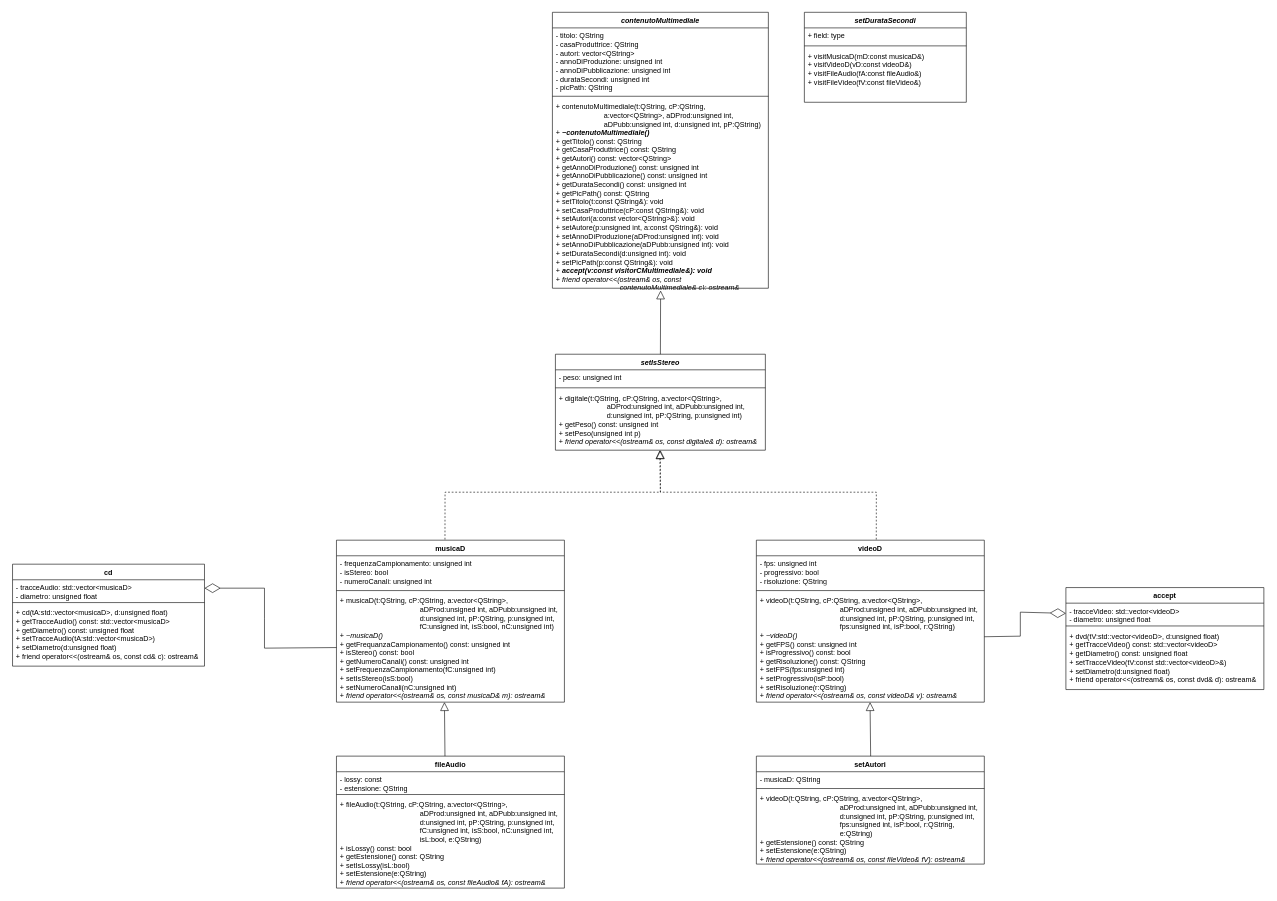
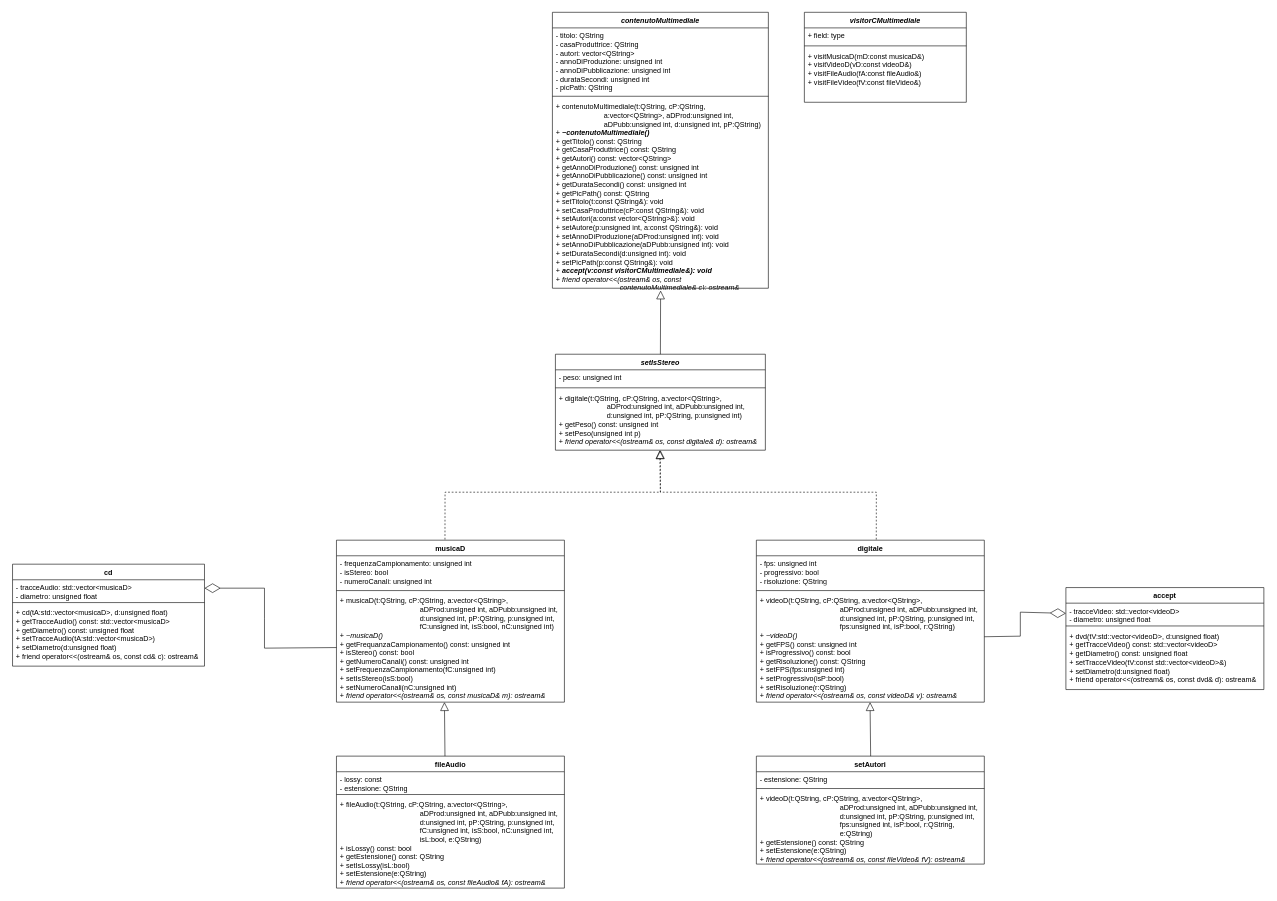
- <mxCell id="42" value="&lt;i&gt;setDurataSecondi&lt;/i&gt;" style="swimlane;fontStyle=1;align=center;verticalAlign=top;childLayout=stackLayout;horizontal=1;startSize=26;horizontalStack=0;resizeParent=1;resizeParentMax=0;resizeLast=0;collapsible=1;marginBottom=0;whiteSpace=wrap;html=1;" parent="1" vertex="1"><mxGeometry x="1340" y="20" width="270" height="150" as="geometry" /></mxCell>
+ <mxCell id="42" value="&lt;i&gt;visitorCMultimediale&lt;/i&gt;" style="swimlane;fontStyle=1;align=center;verticalAlign=top;childLayout=stackLayout;horizontal=1;startSize=26;horizontalStack=0;resizeParent=1;resizeParentMax=0;resizeLast=0;collapsible=1;marginBottom=0;whiteSpace=wrap;html=1;" parent="1" vertex="1"><mxGeometry x="1340" y="20" width="270" height="150" as="geometry" /></mxCell>
- <mxCell id="16" value="videoD" style="swimlane;fontStyle=1;align=center;verticalAlign=top;childLayout=stackLayout;horizontal=1;startSize=26;horizontalStack=0;resizeParent=1;resizeParentMax=0;resizeLast=0;collapsible=1;marginBottom=0;whiteSpace=wrap;html=1;" parent="1" vertex="1"><mxGeometry x="1260" y="900" width="380" height="270" as="geometry" /></mxCell>
+ <mxCell id="16" value="digitale" style="swimlane;fontStyle=1;align=center;verticalAlign=top;childLayout=stackLayout;horizontal=1;startSize=26;horizontalStack=0;resizeParent=1;resizeParentMax=0;resizeLast=0;collapsible=1;marginBottom=0;whiteSpace=wrap;html=1;" parent="1" vertex="1"><mxGeometry x="1260" y="900" width="380" height="270" as="geometry" /></mxCell>
- <mxCell id="27" value="- musicaD: QString" style="text;strokeColor=none;fillColor=none;align=left;verticalAlign=top;spacingLeft=4;spacingRight=4;overflow=hidden;rotatable=0;points=[[0,0.5],[1,0.5]];portConstraint=eastwest;whiteSpace=wrap;html=1;" parent="26" vertex="1"><mxGeometry y="26" width="380" height="24" as="geometry" /></mxCell>
+ <mxCell id="27" value="- estensione: QString" style="text;strokeColor=none;fillColor=none;align=left;verticalAlign=top;spacingLeft=4;spacingRight=4;overflow=hidden;rotatable=0;points=[[0,0.5],[1,0.5]];portConstraint=eastwest;whiteSpace=wrap;html=1;" parent="26" vertex="1"><mxGeometry y="26" width="380" height="24" as="geometry" /></mxCell>
